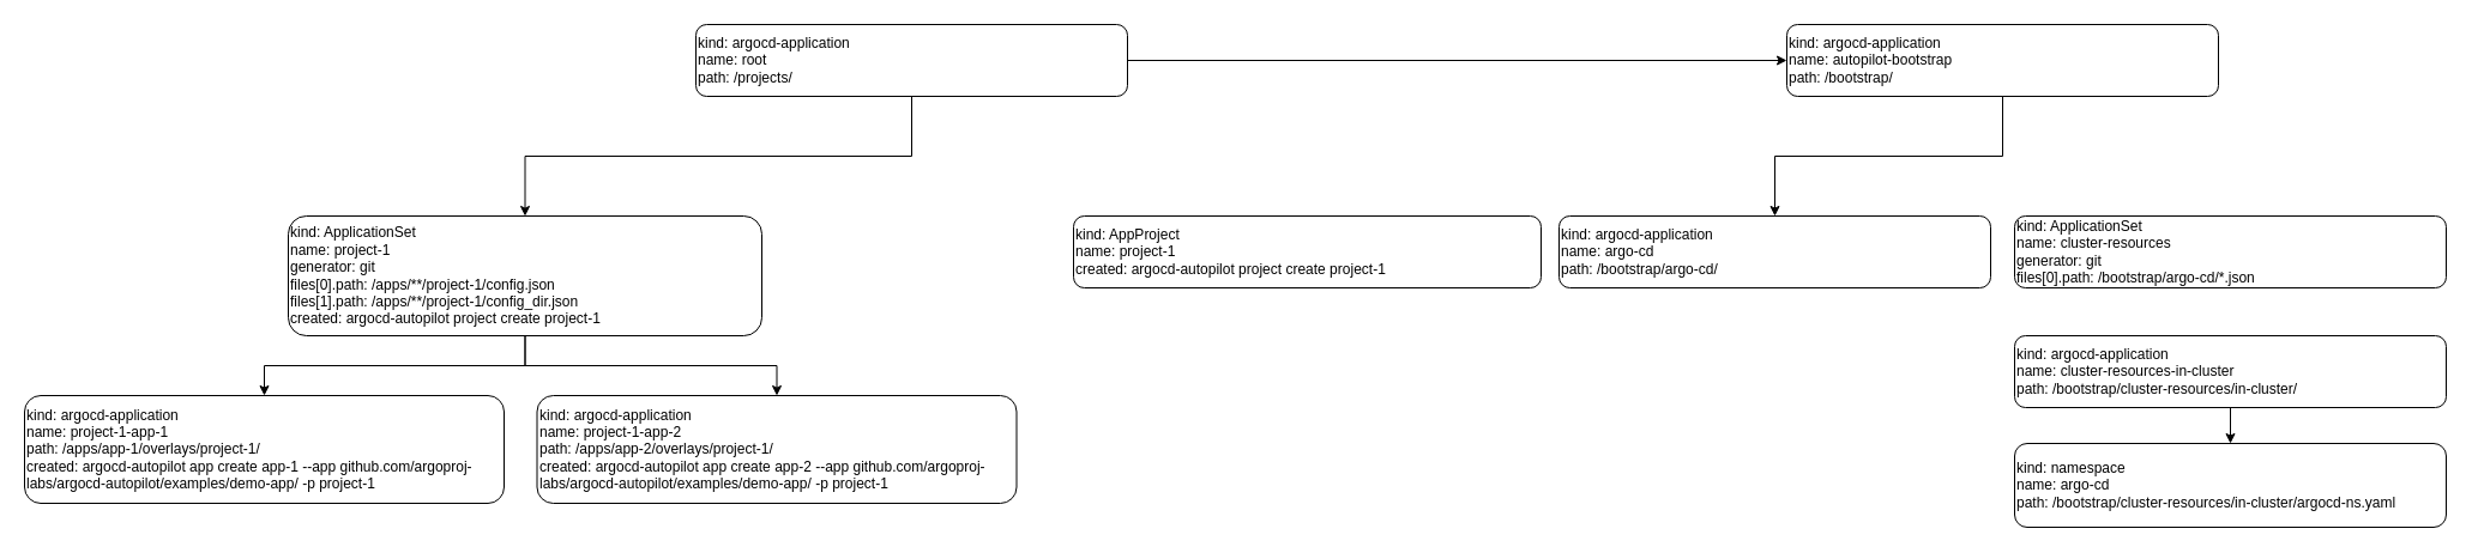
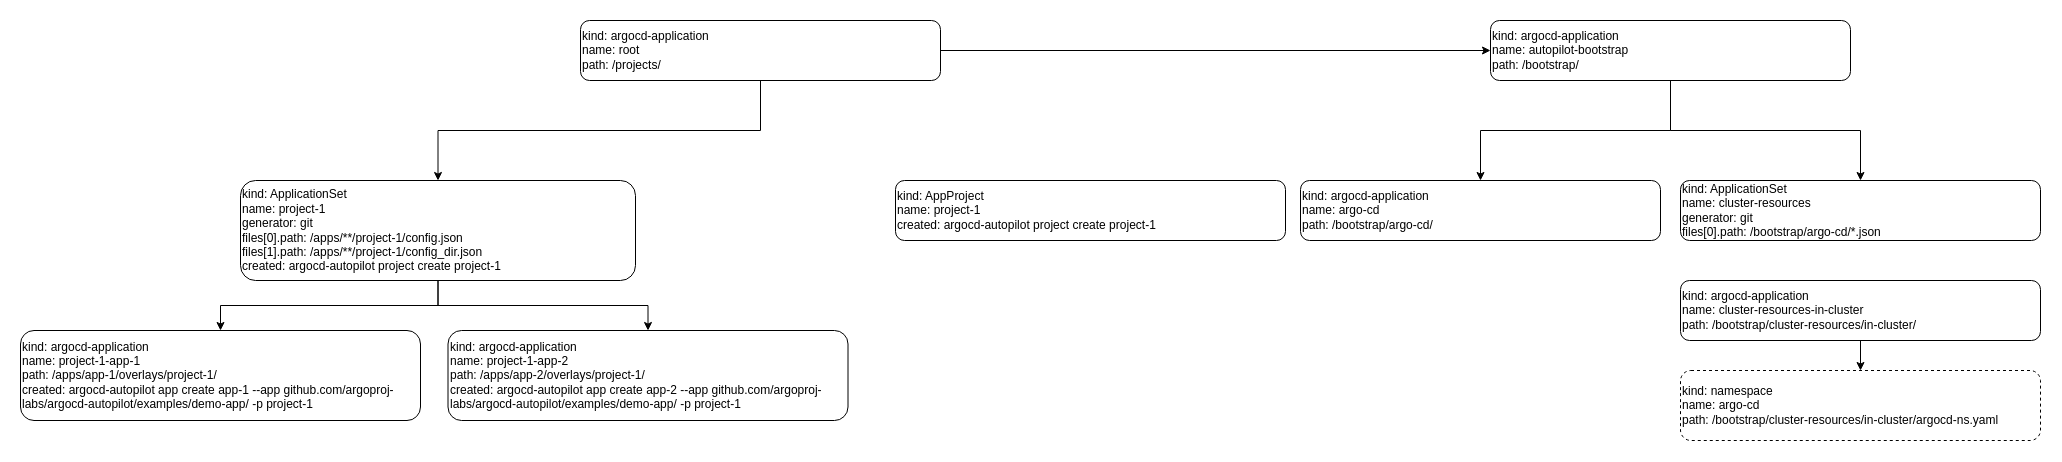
+ <mxCell id="3" style="edgeStyle=orthogonalEdgeStyle;rounded=0;orthogonalLoop=1;jettySize=auto;html=1;" edge="1" parent="1" source="4" target="9"><mxGeometry relative="1" as="geometry" /></mxCell>
- <mxCell id="7" value="kind: namespace&lt;br&gt;name: argo-cd&lt;br&gt;path: /bootstrap/cluster-resources/in-cluster/argocd-ns.yaml" style="whiteSpace=wrap;html=1;rounded=1;align=left;" vertex="1" parent="1"><mxGeometry x="1680" y="370" width="360" height="70" as="geometry" /></mxCell>
+ <mxCell id="7" value="kind: namespace&lt;br&gt;name: argo-cd&lt;br&gt;path: /bootstrap/cluster-resources/in-cluster/argocd-ns.yaml" style="whiteSpace=wrap;html=1;rounded=1;align=left;dashed=1;" vertex="1" parent="1"><mxGeometry x="1680" y="370" width="360" height="70" as="geometry" /></mxCell>
